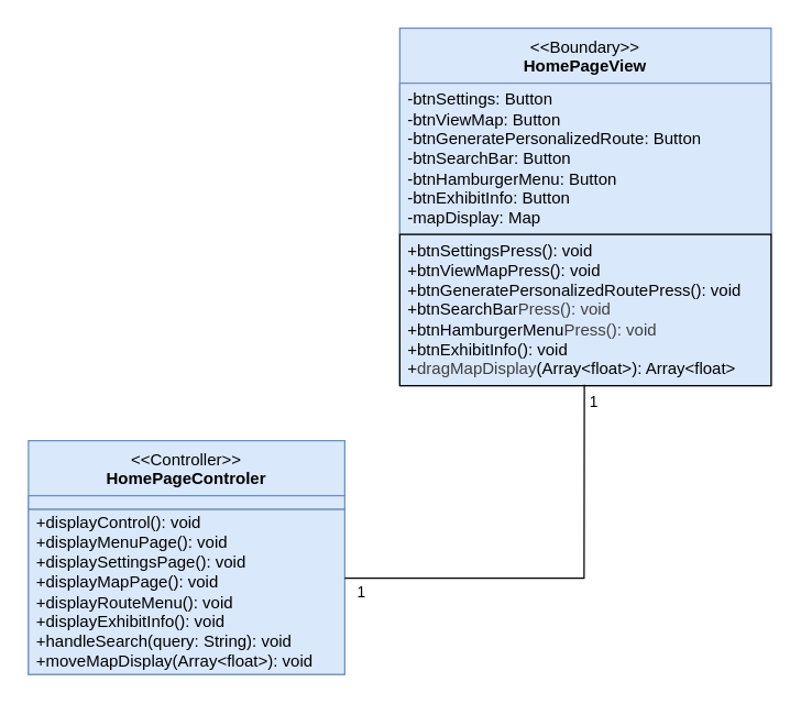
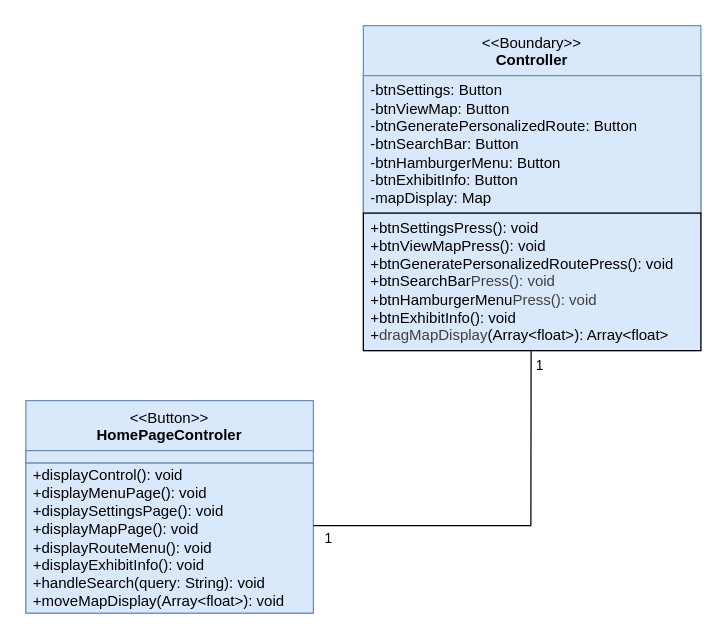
- <mxCell id="2" value="&amp;lt;&amp;lt;Boundary&amp;gt;&amp;gt;&lt;br&gt;&lt;b&gt;HomePageView&lt;/b&gt;" style="swimlane;fontStyle=0;align=center;verticalAlign=top;childLayout=stackLayout;horizontal=1;startSize=40;horizontalStack=0;resizeParent=1;resizeParentMax=0;resizeLast=0;collapsible=0;marginBottom=0;html=1;whiteSpace=wrap;fillColor=#dae8fc;strokeColor=#6c8ebf;swimlaneFillColor=none;gradientColor=none;fillStyle=auto;" parent="1" vertex="1"><mxGeometry x="290" y="20" width="270" height="260" as="geometry" /></mxCell>
+ <mxCell id="2" value="&amp;lt;&amp;lt;Boundary&amp;gt;&amp;gt;&lt;br&gt;&lt;b&gt;Controller&lt;/b&gt;" style="swimlane;fontStyle=0;align=center;verticalAlign=top;childLayout=stackLayout;horizontal=1;startSize=40;horizontalStack=0;resizeParent=1;resizeParentMax=0;resizeLast=0;collapsible=0;marginBottom=0;html=1;whiteSpace=wrap;fillColor=#dae8fc;strokeColor=#6c8ebf;swimlaneFillColor=none;gradientColor=none;fillStyle=auto;" parent="1" vertex="1"><mxGeometry x="290" y="20" width="270" height="260" as="geometry" /></mxCell>
- <mxCell id="5" value="&lt;font style=&quot;color: rgb(0, 0, 0);&quot;&gt;&amp;lt;&amp;lt;Controller&amp;gt;&amp;gt;&lt;br&gt;&lt;b&gt;HomePageControler&lt;/b&gt;&lt;/font&gt;" style="swimlane;fontStyle=0;align=center;verticalAlign=top;childLayout=stackLayout;horizontal=1;startSize=40;horizontalStack=0;resizeParent=1;resizeParentMax=0;resizeLast=0;collapsible=0;marginBottom=0;html=1;whiteSpace=wrap;fillColor=#dae8fc;strokeColor=#6c8ebf;swimlaneFillColor=none;gradientColor=none;fillStyle=auto;" parent="1" vertex="1"><mxGeometry x="20" y="320" width="230" height="170" as="geometry" /></mxCell>
+ <mxCell id="5" value="&lt;font style=&quot;color: rgb(0, 0, 0);&quot;&gt;&amp;lt;&amp;lt;Button&amp;gt;&amp;gt;&lt;br&gt;&lt;b&gt;HomePageControler&lt;/b&gt;&lt;/font&gt;" style="swimlane;fontStyle=0;align=center;verticalAlign=top;childLayout=stackLayout;horizontal=1;startSize=40;horizontalStack=0;resizeParent=1;resizeParentMax=0;resizeLast=0;collapsible=0;marginBottom=0;html=1;whiteSpace=wrap;fillColor=#dae8fc;strokeColor=#6c8ebf;swimlaneFillColor=none;gradientColor=none;fillStyle=auto;" parent="1" vertex="1"><mxGeometry x="20" y="320" width="230" height="170" as="geometry" /></mxCell>
